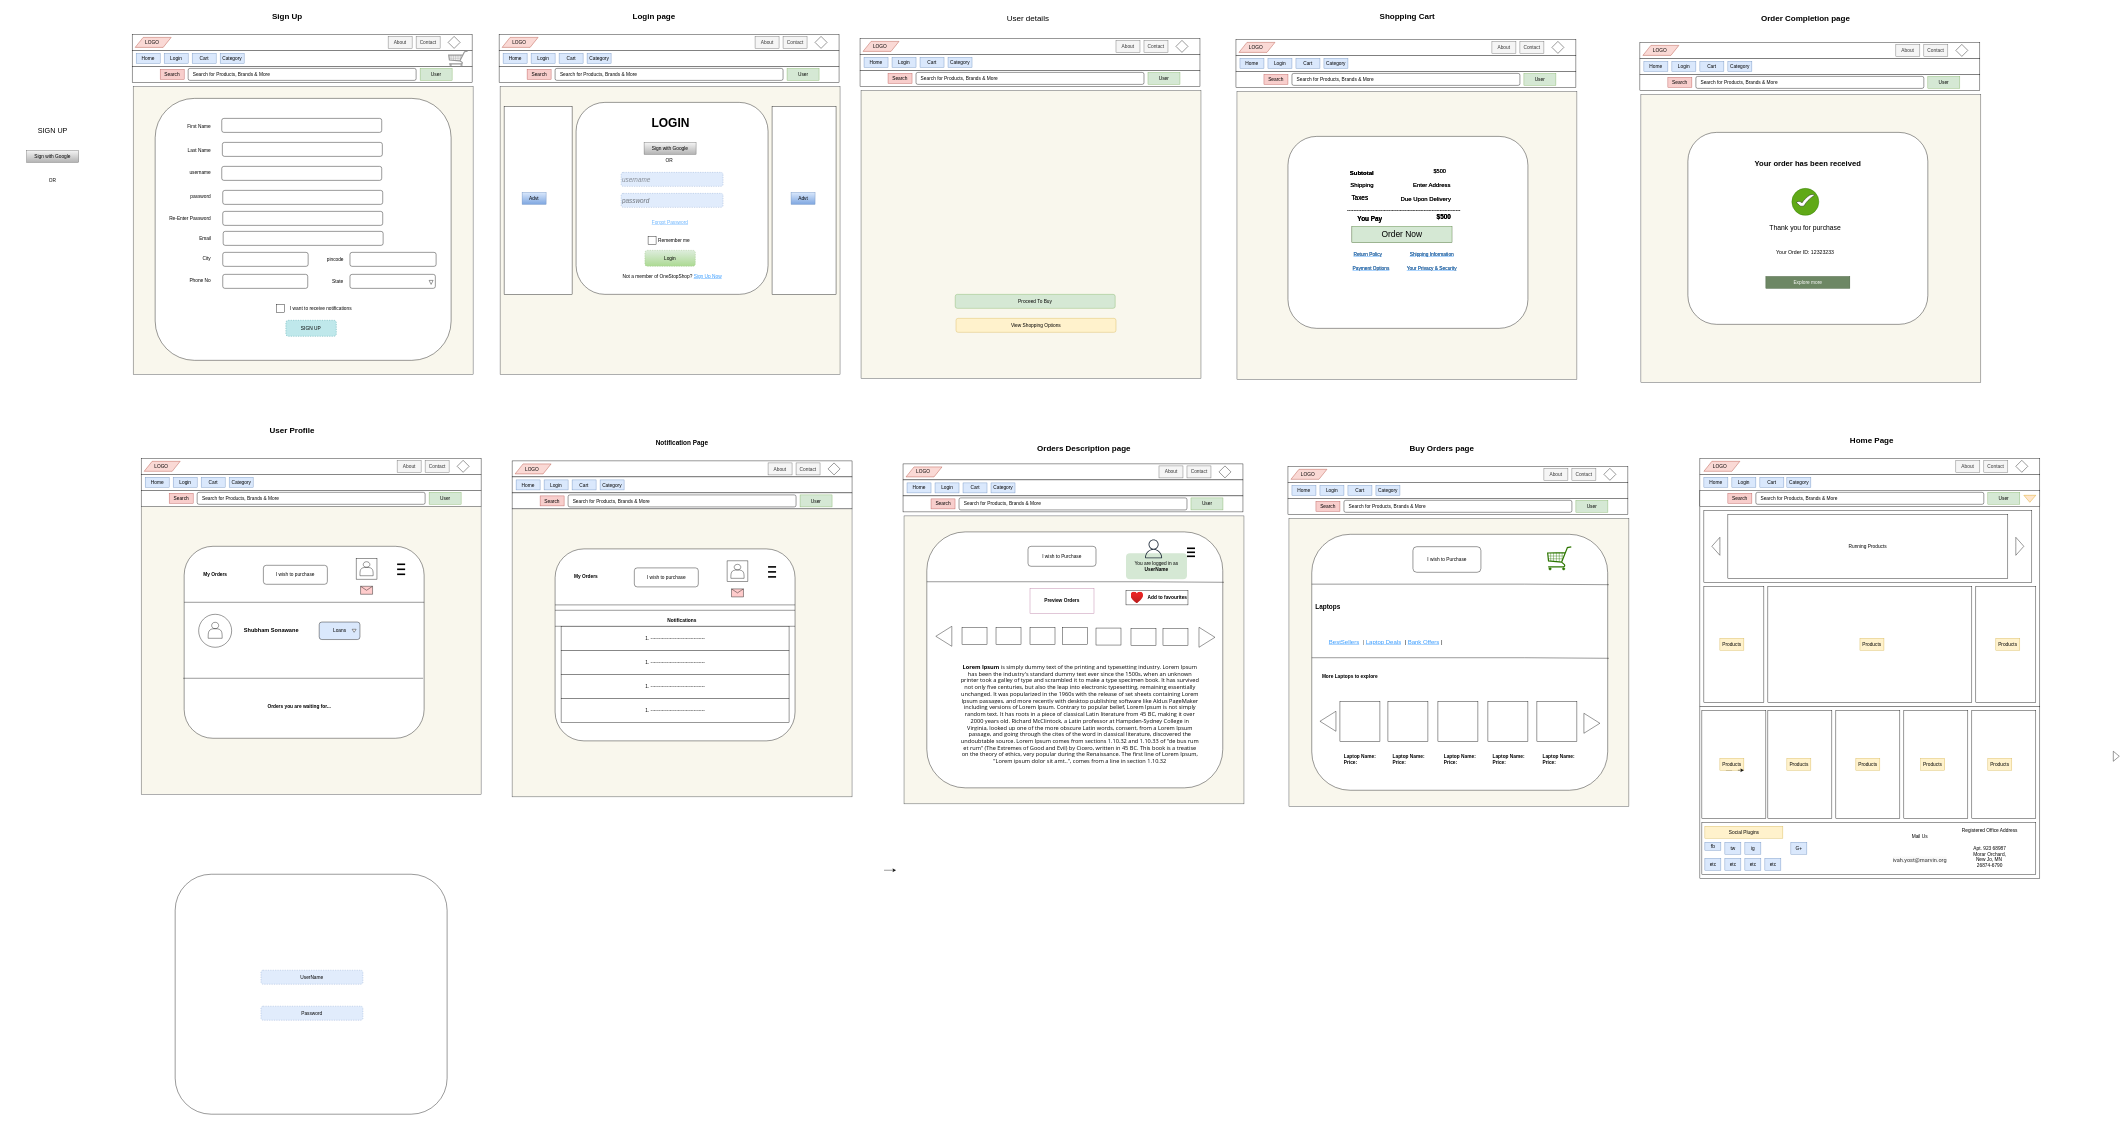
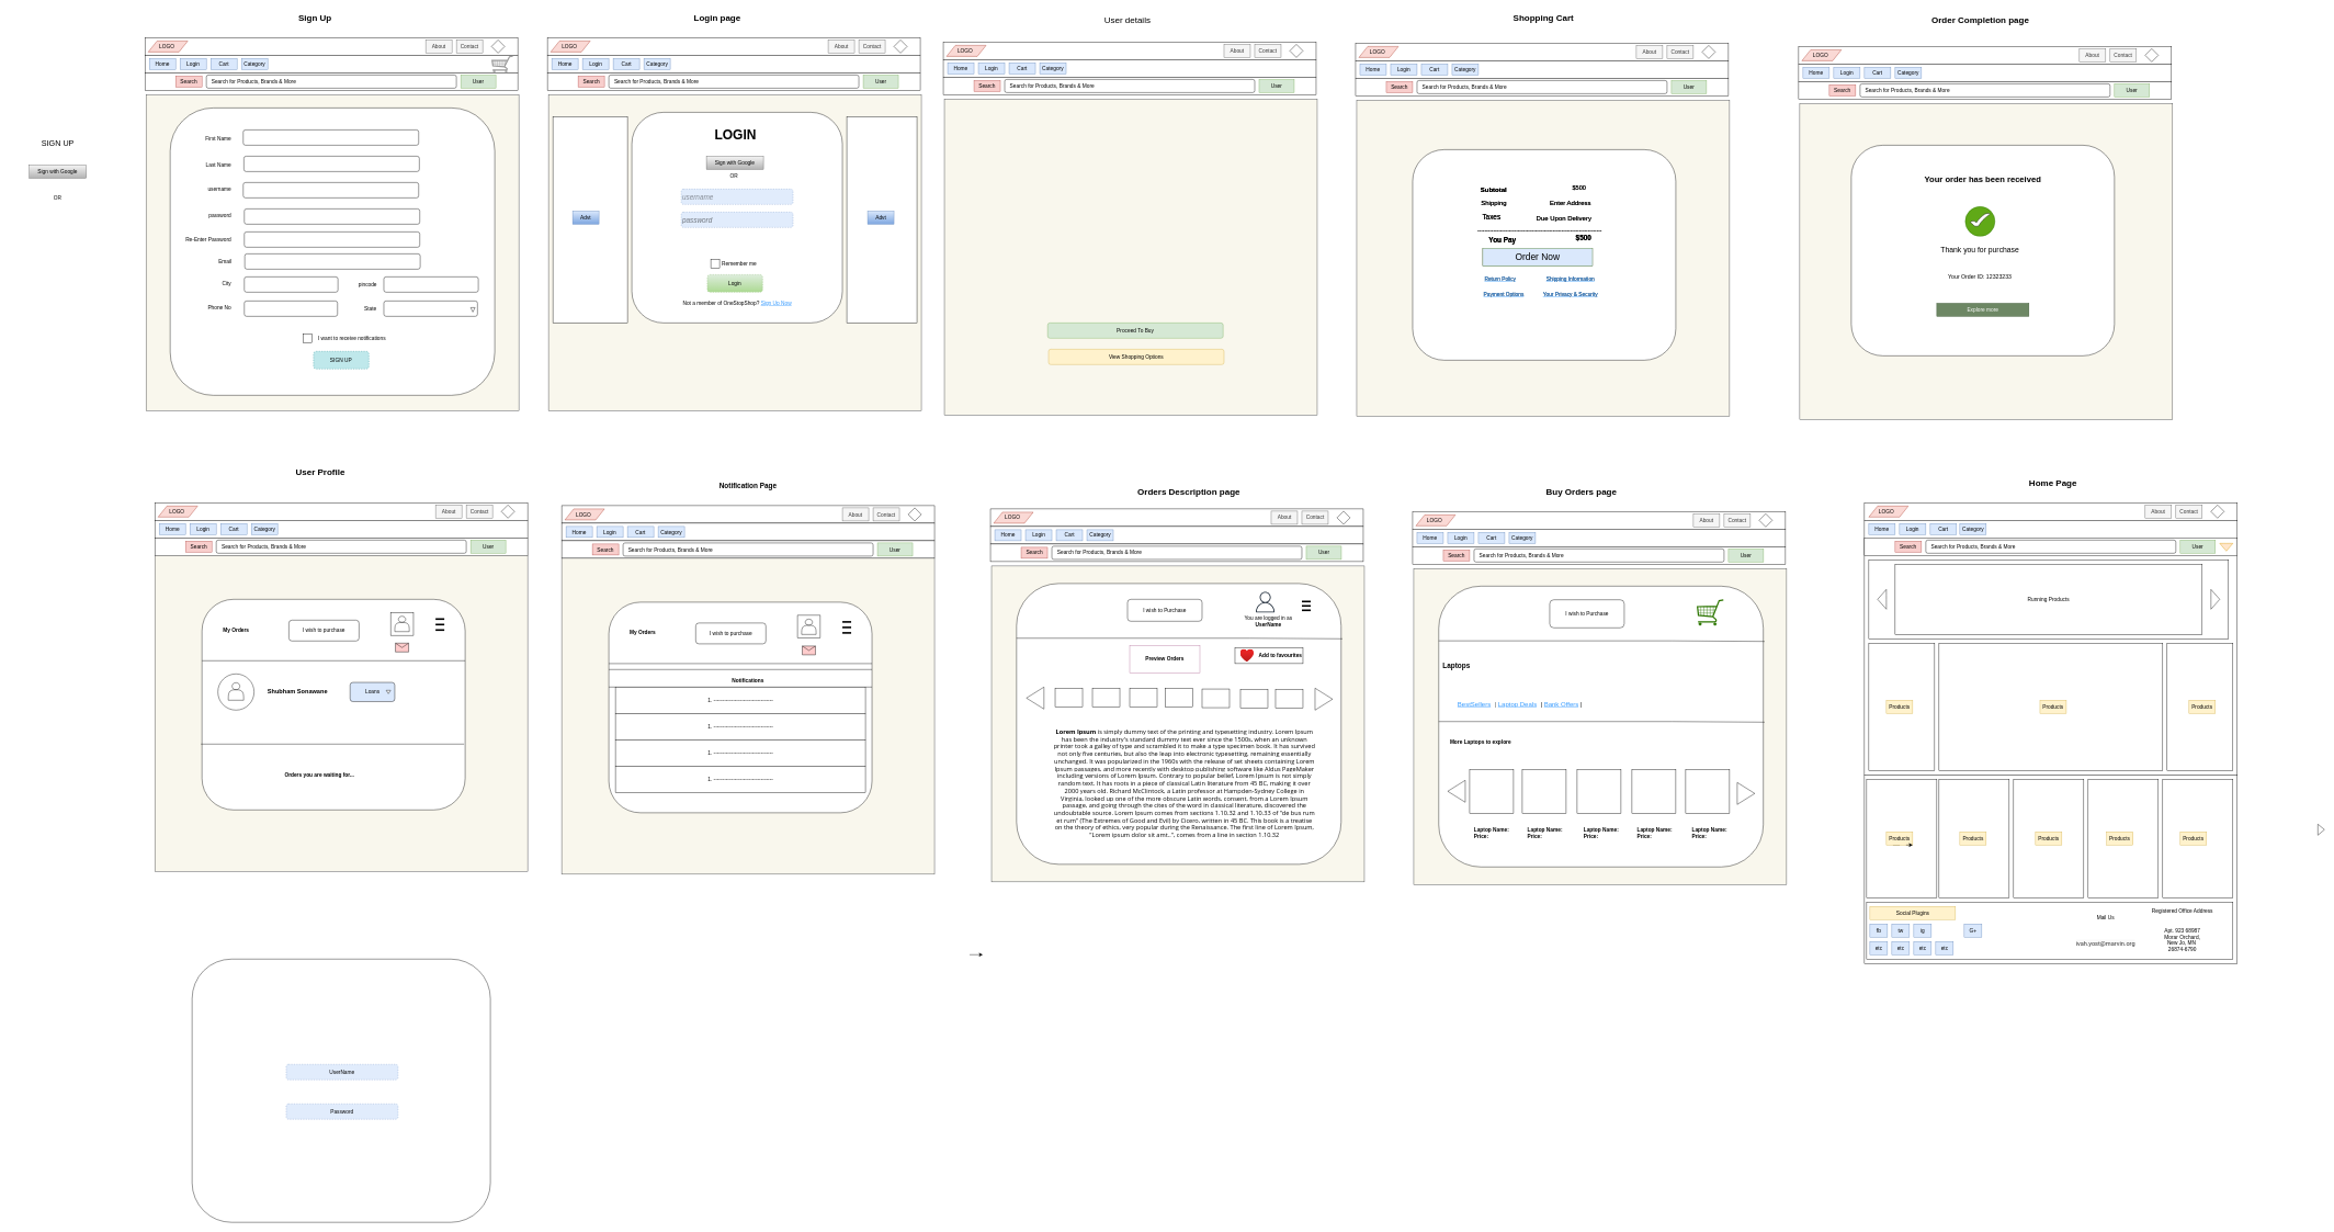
- <mxCell id="329" value="Forgot Password" style="text;html=1;align=center;verticalAlign=middle;whiteSpace=wrap;rounded=0;fillColor=none;fontColor=#66B2FF;strokeColor=none;fontStyle=4" parent="1" vertex="1"><mxGeometry x="1605.09" y="545" width="140" height="20" as="geometry" /></mxCell>
- <mxCell id="78" value="&lt;font style=&quot;font-size: 21px;&quot;&gt;Order Now&lt;/font&gt;" style="rounded=0;whiteSpace=wrap;html=1;fillColor=#d5e8d4;strokeColor=#82b366;" parent="1" vertex="1"><mxGeometry x="3380" y="565" width="250" height="40" as="geometry" /></mxCell>
+ <mxCell id="78" value="&lt;font style=&quot;font-size: 21px;&quot;&gt;Order Now&lt;/font&gt;" style="rounded=0;whiteSpace=wrap;html=1;fillColor=#dae8fc;strokeColor=#82b366;" parent="1" vertex="1"><mxGeometry x="3380" y="565" width="250" height="40" as="geometry" /></mxCell>
- <mxCell id="196" value="&lt;div&gt;You are logged in as&lt;/div&gt;&lt;b&gt;UserName&lt;/b&gt;" style="rounded=1;whiteSpace=wrap;html=1;fontColor=default;verticalAlign=middle;horizontal=1;strokeColor=none;fillColor=#d5e8d4;" parent="1" vertex="1"><mxGeometry x="2815" y="1382.12" width="152.5" height="65" as="geometry" /></mxCell>
+ <mxCell id="196" value="&lt;div&gt;You are logged in as&lt;/div&gt;&lt;b&gt;UserName&lt;/b&gt;" style="rounded=1;whiteSpace=wrap;html=1;fontColor=default;verticalAlign=middle;horizontal=1;strokeColor=none;" parent="1" vertex="1"><mxGeometry x="2815" y="1382.12" width="152.5" height="65" as="geometry" /></mxCell>
- <mxCell id="138" value="&lt;b&gt;Orders you are waiting for...&lt;/b&gt;" style="text;html=1;align=center;verticalAlign=middle;whiteSpace=wrap;rounded=0;" parent="1" vertex="1"><mxGeometry x="583.09" y="1735" width="330" height="60" as="geometry" /></mxCell>
+ <mxCell id="138" value="&lt;b&gt;Orders you are waiting for...&lt;/b&gt;" style="text;html=1;align=center;verticalAlign=middle;whiteSpace=wrap;rounded=0;" parent="1" vertex="1"><mxGeometry x="563.09" y="1735" width="330" height="60" as="geometry" /></mxCell>
- <mxCell id="289" value="fb" style="text;html=1;align=center;verticalAlign=middle;whiteSpace=wrap;rounded=0;fillColor=#dae8fc;strokeColor=#6c8ebf;" parent="1" vertex="1"><mxGeometry x="4262.5" y="2105" width="40" height="20" as="geometry" /></mxCell>
+ <mxCell id="289" value="fb" style="text;html=1;align=center;verticalAlign=middle;whiteSpace=wrap;rounded=0;fillColor=#dae8fc;strokeColor=#6c8ebf;" parent="1" vertex="1"><mxGeometry x="4262.5" y="2105" width="40" height="30" as="geometry" /></mxCell>
